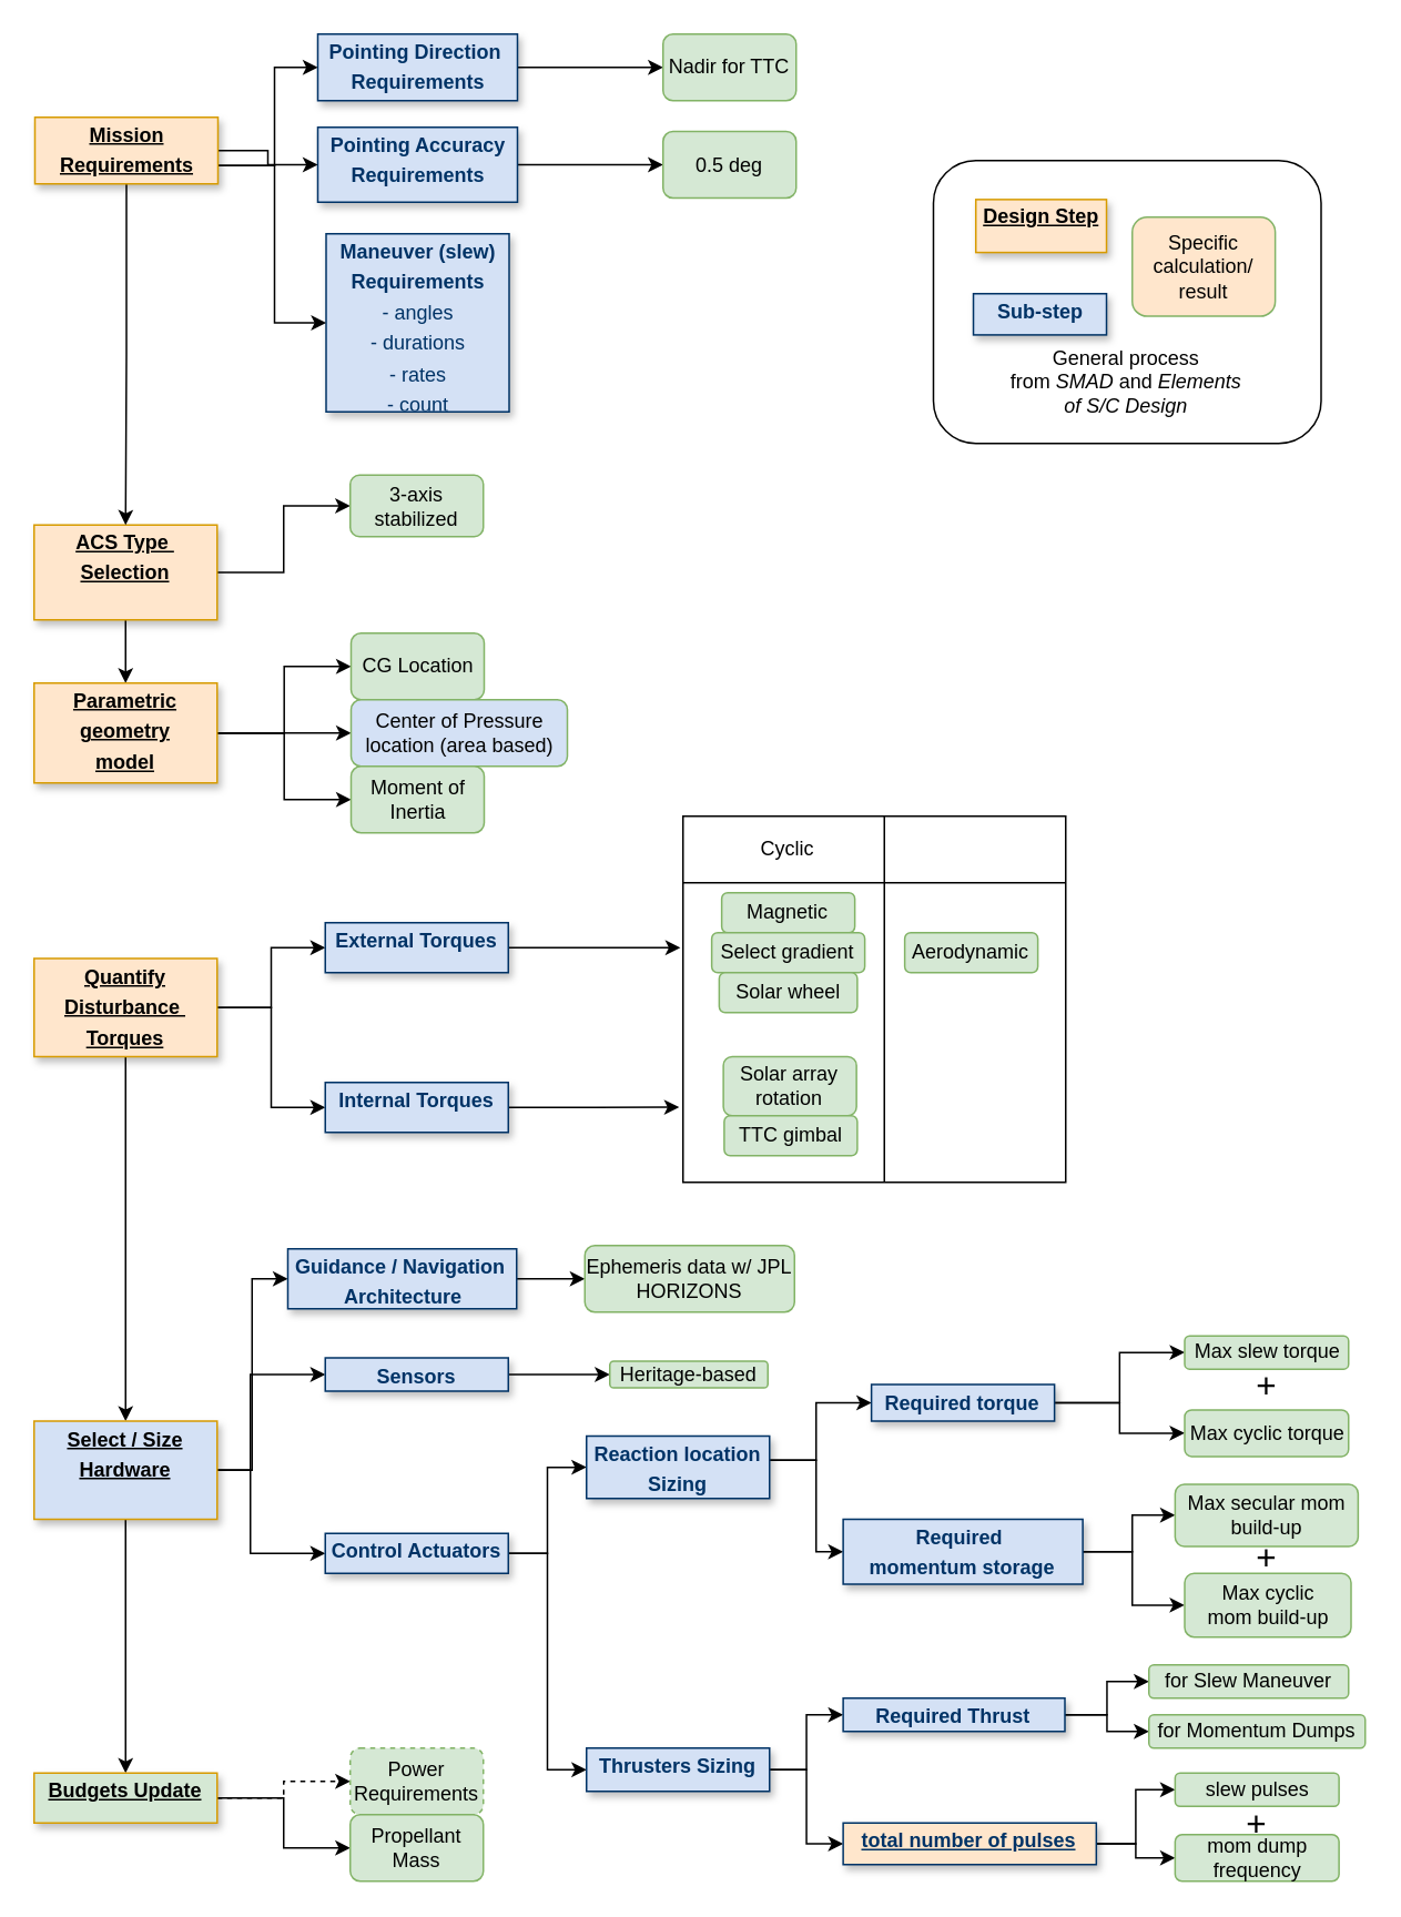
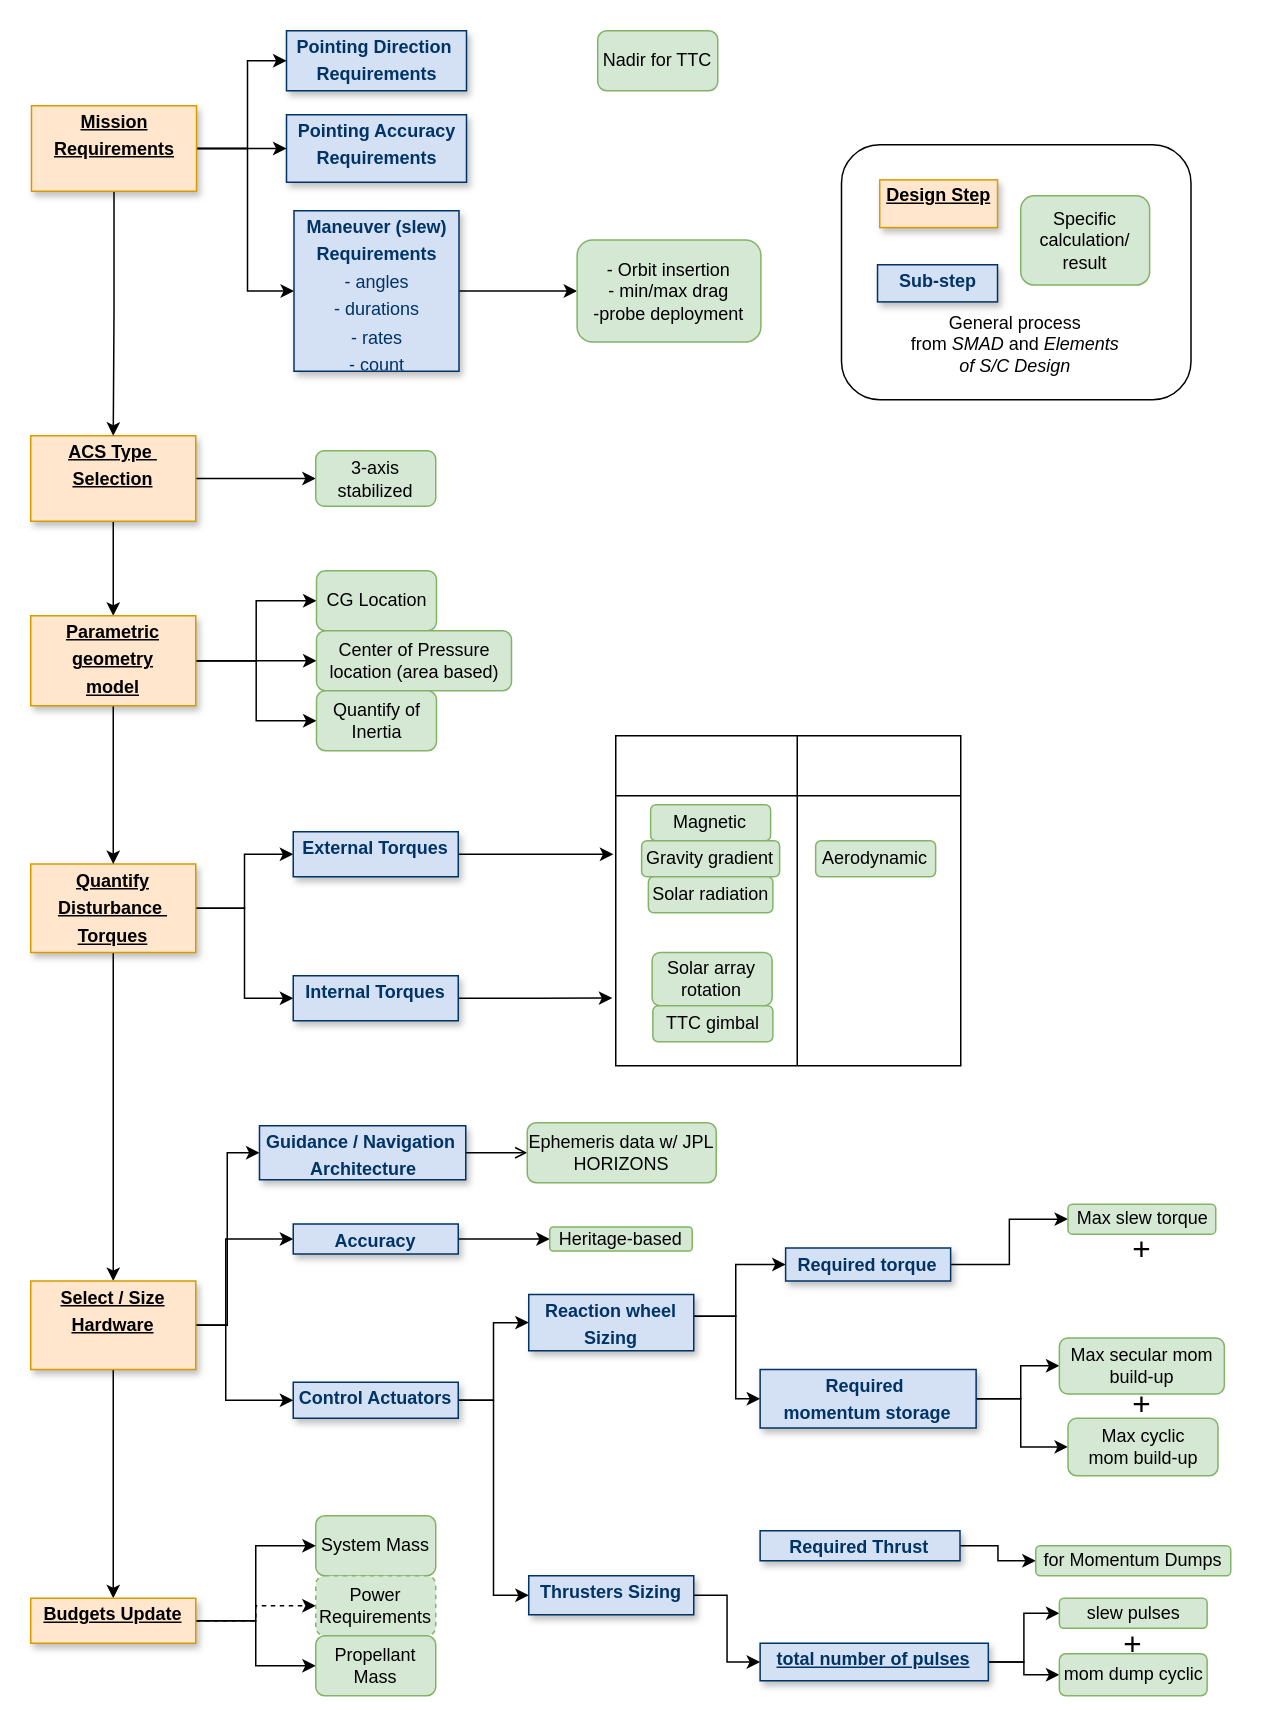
- <mxCell id="5" style="edgeStyle=orthogonalEdgeStyle;rounded=0;orthogonalLoop=1;jettySize=auto;html=1;" parent="1" source="6" target="33" edge="1"><mxGeometry relative="1" as="geometry" /></mxCell>
- <mxCell id="24" value="&lt;p style=&quot;margin: 0px ; margin-top: 4px ; text-align: center ; text-decoration: underline&quot;&gt;&lt;b&gt;Mission&lt;/b&gt;&lt;/p&gt;&lt;p style=&quot;margin: 0px ; margin-top: 4px ; text-align: center ; text-decoration: underline&quot;&gt;&lt;b&gt;Requirements&lt;/b&gt;&lt;/p&gt;" style="verticalAlign=top;align=left;overflow=fill;fontSize=12;fontFamily=Helvetica;html=1;strokeColor=#d79b00;shadow=1;fillColor=#ffe6cc;" parent="1" vertex="1"><mxGeometry x="20.5" y="70" width="110" height="40" as="geometry" /></mxCell>
+ <mxCell id="24" value="&lt;p style=&quot;margin: 0px ; margin-top: 4px ; text-align: center ; text-decoration: underline&quot;&gt;&lt;b&gt;Mission&lt;/b&gt;&lt;/p&gt;&lt;p style=&quot;margin: 0px ; margin-top: 4px ; text-align: center ; text-decoration: underline&quot;&gt;&lt;b&gt;Requirements&lt;/b&gt;&lt;/p&gt;" style="verticalAlign=top;align=left;overflow=fill;fontSize=12;fontFamily=Helvetica;html=1;strokeColor=#d79b00;shadow=1;fillColor=#ffe6cc;" parent="1" vertex="1"><mxGeometry x="20.5" y="70" width="110" height="57" as="geometry" /></mxCell>
- <mxCell id="7" style="edgeStyle=orthogonalEdgeStyle;rounded=0;orthogonalLoop=1;jettySize=auto;html=1;entryX=0;entryY=0.5;entryDx=0;entryDy=0;" parent="1" source="8" target="34" edge="1"><mxGeometry relative="1" as="geometry" /></mxCell>
- <mxCell id="34" value="0.5 deg" style="rounded=1;whiteSpace=wrap;html=1;fillColor=#d5e8d4;strokeColor=#82b366;" parent="1" vertex="1"><mxGeometry x="398" y="78.5" width="80" height="40" as="geometry" /></mxCell>
- <mxCell id="68" value="Specific calculation/ result" style="rounded=1;whiteSpace=wrap;html=1;fillColor=#ffe6cc;strokeColor=#82b366;" parent="64" vertex="1"><mxGeometry x="119.5" y="54" width="85.92" height="59.55" as="geometry" /></mxCell>
+ <mxCell id="68" value="Specific calculation/ result" style="rounded=1;whiteSpace=wrap;html=1;fillColor=#d5e8d4;strokeColor=#82b366;" parent="64" vertex="1"><mxGeometry x="119.5" y="54" width="85.92" height="59.55" as="geometry" /></mxCell>
+ <mxCell id="9" style="edgeStyle=orthogonalEdgeStyle;rounded=0;orthogonalLoop=1;jettySize=auto;html=1;entryX=0;entryY=0.5;entryDx=0;entryDy=0;" parent="1" source="10" target="35" edge="1"><mxGeometry relative="1" as="geometry" /></mxCell>
+ <mxCell id="35" value="- Orbit insertion&lt;br&gt;- min/max drag&lt;br&gt;-probe deployment" style="rounded=1;whiteSpace=wrap;html=1;fillColor=#d5e8d4;strokeColor=#82b366;" parent="1" vertex="1"><mxGeometry x="384.25" y="159.5" width="122.5" height="68" as="geometry" /></mxCell>
- <mxCell id="25" value="3-axis stabilized" style="rounded=1;whiteSpace=wrap;html=1;fillColor=#d5e8d4;strokeColor=#82b366;" parent="1" vertex="1"><mxGeometry x="210" y="285" width="80" height="37" as="geometry" /></mxCell>
+ <mxCell id="25" value="3-axis stabilized" style="rounded=1;whiteSpace=wrap;html=1;fillColor=#d5e8d4;strokeColor=#82b366;" parent="1" vertex="1"><mxGeometry x="210" y="300" width="80" height="37" as="geometry" /></mxCell>
- <mxCell id="4" value="&lt;p style=&quot;margin: 0px ; margin-top: 4px ; text-align: center ; text-decoration: underline&quot;&gt;&lt;b&gt;ACS Type&amp;nbsp;&lt;/b&gt;&lt;/p&gt;&lt;p style=&quot;margin: 0px ; margin-top: 4px ; text-align: center ; text-decoration: underline&quot;&gt;&lt;b&gt;Selection&lt;/b&gt;&lt;/p&gt;&lt;p style=&quot;margin: 0px ; margin-top: 4px ; text-align: center ; text-decoration: underline&quot;&gt;&lt;b&gt;&lt;br&gt;&lt;/b&gt;&lt;/p&gt;" style="verticalAlign=top;align=left;overflow=fill;fontSize=12;fontFamily=Helvetica;html=1;strokeColor=#d79b00;shadow=1;fillColor=#ffe6cc;" parent="1" vertex="1"><mxGeometry x="20" y="315" width="110" height="57" as="geometry" /></mxCell>
+ <mxCell id="4" value="&lt;p style=&quot;margin: 0px ; margin-top: 4px ; text-align: center ; text-decoration: underline&quot;&gt;&lt;b&gt;ACS Type&amp;nbsp;&lt;/b&gt;&lt;/p&gt;&lt;p style=&quot;margin: 0px ; margin-top: 4px ; text-align: center ; text-decoration: underline&quot;&gt;&lt;b&gt;Selection&lt;/b&gt;&lt;/p&gt;&lt;p style=&quot;margin: 0px ; margin-top: 4px ; text-align: center ; text-decoration: underline&quot;&gt;&lt;b&gt;&lt;br&gt;&lt;/b&gt;&lt;/p&gt;" style="verticalAlign=top;align=left;overflow=fill;fontSize=12;fontFamily=Helvetica;html=1;strokeColor=#d79b00;shadow=1;fillColor=#ffe6cc;" parent="1" vertex="1"><mxGeometry x="20" y="290" width="110" height="57" as="geometry" /></mxCell>
- <mxCell id="42" value="Center of Pressure location (area based)" style="rounded=1;whiteSpace=wrap;html=1;fillColor=#d4e1f5;strokeColor=#82b366;" parent="1" vertex="1"><mxGeometry x="210.5" y="420" width="130" height="40" as="geometry" /></mxCell>
+ <mxCell id="42" value="Center of Pressure location (area based)" style="rounded=1;whiteSpace=wrap;html=1;fillColor=#d5e8d4;strokeColor=#82b366;" parent="1" vertex="1"><mxGeometry x="210.5" y="420" width="130" height="40" as="geometry" /></mxCell>
- <mxCell id="43" value="Moment of Inertia" style="rounded=1;whiteSpace=wrap;html=1;fillColor=#d5e8d4;strokeColor=#82b366;" parent="1" vertex="1"><mxGeometry x="210.5" y="460" width="80" height="40" as="geometry" /></mxCell>
+ <mxCell id="43" value="Quantify of Inertia" style="rounded=1;whiteSpace=wrap;html=1;fillColor=#d5e8d4;strokeColor=#82b366;" parent="1" vertex="1"><mxGeometry x="210.5" y="460" width="80" height="40" as="geometry" /></mxCell>
- <mxCell id="49" value="Cyclic" style="text;html=1;strokeColor=none;fillColor=none;align=center;verticalAlign=middle;whiteSpace=wrap;rounded=0;" parent="1" vertex="1"><mxGeometry x="441.25" y="500" width="64" height="20" as="geometry" /></mxCell>
+ <mxCell id="39" style="edgeStyle=orthogonalEdgeStyle;rounded=0;orthogonalLoop=1;jettySize=auto;html=1;entryX=0.5;entryY=0;entryDx=0;entryDy=0;" parent="1" source="40" target="14" edge="1"><mxGeometry relative="1" as="geometry" /></mxCell>
- <mxCell id="51" value="Select gradient" style="rounded=1;whiteSpace=wrap;html=1;fillColor=#d5e8d4;strokeColor=#82b366;" parent="1" vertex="1"><mxGeometry x="427.25" y="560" width="92" height="24" as="geometry" /></mxCell>
+ <mxCell id="51" value="Gravity gradient" style="rounded=1;whiteSpace=wrap;html=1;fillColor=#d5e8d4;strokeColor=#82b366;" parent="1" vertex="1"><mxGeometry x="427.25" y="560" width="92" height="24" as="geometry" /></mxCell>
- <mxCell id="52" value="Solar wheel" style="rounded=1;whiteSpace=wrap;html=1;fillColor=#d5e8d4;strokeColor=#82b366;" parent="1" vertex="1"><mxGeometry x="431.75" y="584" width="83" height="24" as="geometry" /></mxCell>
+ <mxCell id="52" value="Solar radiation" style="rounded=1;whiteSpace=wrap;html=1;fillColor=#d5e8d4;strokeColor=#82b366;" parent="1" vertex="1"><mxGeometry x="431.75" y="584" width="83" height="24" as="geometry" /></mxCell>
- <mxCell id="61" style="edgeStyle=orthogonalEdgeStyle;rounded=0;orthogonalLoop=1;jettySize=auto;html=1;" parent="1" source="62" target="76" edge="1"><mxGeometry relative="1" as="geometry" /></mxCell>
+ <mxCell id="61" style="edgeStyle=orthogonalEdgeStyle;rounded=0;orthogonalLoop=1;jettySize=auto;html=1;endArrow=open;" parent="1" source="62" target="76" edge="1"><mxGeometry relative="1" as="geometry" /></mxCell>
- <mxCell id="57" value="&lt;p style=&quot;margin: 4px 0px 0px; text-align: center;&quot;&gt;&lt;b&gt;Sensors&lt;/b&gt;&lt;/p&gt;" style="verticalAlign=top;align=left;overflow=fill;fontSize=12;fontFamily=Helvetica;html=1;strokeColor=#003366;shadow=1;fillColor=#D4E1F5;fontColor=#003366;fontStyle=0" parent="1" vertex="1"><mxGeometry x="195" y="815.5" width="110" height="20" as="geometry" /></mxCell>
+ <mxCell id="57" value="&lt;p style=&quot;margin: 4px 0px 0px; text-align: center;&quot;&gt;&lt;b&gt;Accuracy&lt;/b&gt;&lt;/p&gt;" style="verticalAlign=top;align=left;overflow=fill;fontSize=12;fontFamily=Helvetica;html=1;strokeColor=#003366;shadow=1;fillColor=#D4E1F5;fontColor=#003366;fontStyle=0" parent="1" vertex="1"><mxGeometry x="195" y="815.5" width="110" height="20" as="geometry" /></mxCell>
- <mxCell id="77" style="edgeStyle=orthogonalEdgeStyle;rounded=0;orthogonalLoop=1;jettySize=auto;html=1;entryX=0;entryY=0.5;entryDx=0;entryDy=0;" parent="1" source="79" target="87" edge="1"><mxGeometry relative="1" as="geometry" /></mxCell>
- <mxCell id="87" value="Max cyclic torque" style="rounded=1;whiteSpace=wrap;html=1;fillColor=#d5e8d4;strokeColor=#82b366;" parent="1" vertex="1"><mxGeometry x="711.5" y="846.75" width="98.5" height="28" as="geometry" /></mxCell>
- <mxCell id="75" value="&lt;p style=&quot;margin: 4px 0px 0px ; text-align: center&quot;&gt;&lt;b&gt;Reaction location&lt;/b&gt;&lt;/p&gt;&lt;p style=&quot;margin: 4px 0px 0px ; text-align: center&quot;&gt;&lt;b&gt;Sizing&lt;/b&gt;&lt;/p&gt;" style="verticalAlign=top;align=left;overflow=fill;fontSize=12;fontFamily=Helvetica;html=1;strokeColor=#003366;shadow=1;fillColor=#D4E1F5;fontColor=#003366;fontStyle=0" parent="1" vertex="1"><mxGeometry x="352" y="862.5" width="110" height="37.5" as="geometry" /></mxCell>
+ <mxCell id="75" value="&lt;p style=&quot;margin: 4px 0px 0px ; text-align: center&quot;&gt;&lt;b&gt;Reaction wheel&lt;/b&gt;&lt;/p&gt;&lt;p style=&quot;margin: 4px 0px 0px ; text-align: center&quot;&gt;&lt;b&gt;Sizing&lt;/b&gt;&lt;/p&gt;" style="verticalAlign=top;align=left;overflow=fill;fontSize=12;fontFamily=Helvetica;html=1;strokeColor=#003366;shadow=1;fillColor=#D4E1F5;fontColor=#003366;fontStyle=0" parent="1" vertex="1"><mxGeometry x="352" y="862.5" width="110" height="37.5" as="geometry" /></mxCell>
- <mxCell id="19" value="&lt;p style=&quot;margin: 4px 0px 0px; text-align: center;&quot;&gt;&lt;b&gt;Select / Size&lt;/b&gt;&lt;/p&gt;&lt;p style=&quot;margin: 4px 0px 0px; text-align: center;&quot;&gt;&lt;b&gt;Hardware&lt;/b&gt;&lt;/p&gt;" style="verticalAlign=top;align=left;overflow=fill;fontSize=12;fontFamily=Helvetica;html=1;strokeColor=#d79b00;shadow=1;fillColor=#d4e1f5;fontStyle=4;" parent="1" vertex="1"><mxGeometry x="20" y="853.5" width="110" height="59" as="geometry" /></mxCell>
+ <mxCell id="19" value="&lt;p style=&quot;margin: 4px 0px 0px; text-align: center;&quot;&gt;&lt;b&gt;Select / Size&lt;/b&gt;&lt;/p&gt;&lt;p style=&quot;margin: 4px 0px 0px; text-align: center;&quot;&gt;&lt;b&gt;Hardware&lt;/b&gt;&lt;/p&gt;" style="verticalAlign=top;align=left;overflow=fill;fontSize=12;fontFamily=Helvetica;html=1;strokeColor=#d79b00;shadow=1;fillColor=#ffe6cc;fontStyle=4" parent="1" vertex="1"><mxGeometry x="20" y="853.5" width="110" height="59" as="geometry" /></mxCell>
- <mxCell id="89" style="edgeStyle=orthogonalEdgeStyle;rounded=0;orthogonalLoop=1;jettySize=auto;html=1;entryX=0;entryY=0.5;entryDx=0;entryDy=0;" edge="1" parent="1" source="91" target="92"><mxGeometry relative="1" as="geometry" /></mxCell>
- <mxCell id="92" value="for Slew Maneuver" style="rounded=1;whiteSpace=wrap;html=1;fillColor=#d5e8d4;strokeColor=#82b366;" vertex="1" parent="1"><mxGeometry x="690" y="1000" width="120" height="20" as="geometry" /></mxCell>
+ <mxCell id="26" value="System Mass" style="rounded=1;whiteSpace=wrap;html=1;fillColor=#d5e8d4;strokeColor=#82b366;" parent="1" vertex="1"><mxGeometry x="210" y="1010" width="80" height="40" as="geometry" /></mxCell>
+ <mxCell id="27" style="edgeStyle=orthogonalEdgeStyle;rounded=0;orthogonalLoop=1;jettySize=auto;html=1;entryX=0;entryY=0.5;entryDx=0;entryDy=0;" parent="1" source="30" target="26" edge="1"><mxGeometry relative="1" as="geometry" /></mxCell>
- <mxCell id="70" style="edgeStyle=orthogonalEdgeStyle;rounded=0;orthogonalLoop=1;jettySize=auto;html=1;entryX=0;entryY=0.5;entryDx=0;entryDy=0;" edge="1" parent="1" source="72" target="91"><mxGeometry relative="1" as="geometry" /></mxCell>
- <mxCell id="30" value="&lt;p style=&quot;margin: 0px ; margin-top: 4px ; text-align: center ; text-decoration: underline&quot;&gt;&lt;b&gt;Budgets Update&lt;/b&gt;&lt;/p&gt;" style="verticalAlign=top;align=left;overflow=fill;fontSize=12;fontFamily=Helvetica;html=1;strokeColor=#d79b00;shadow=1;fillColor=#d5e8d4;" parent="1" vertex="1"><mxGeometry x="20" y="1065" width="110" height="30" as="geometry" /></mxCell>
+ <mxCell id="30" value="&lt;p style=&quot;margin: 0px ; margin-top: 4px ; text-align: center ; text-decoration: underline&quot;&gt;&lt;b&gt;Budgets Update&lt;/b&gt;&lt;/p&gt;" style="verticalAlign=top;align=left;overflow=fill;fontSize=12;fontFamily=Helvetica;html=1;strokeColor=#d79b00;shadow=1;fillColor=#ffe6cc;" parent="1" vertex="1"><mxGeometry x="20" y="1065" width="110" height="30" as="geometry" /></mxCell>
- <mxCell id="96" value="&lt;p style=&quot;margin: 0px ; margin-top: 4px ; text-align: center ; text-decoration: underline&quot;&gt;&lt;b&gt;total number of pulses&lt;/b&gt;&lt;/p&gt;" style="verticalAlign=top;align=left;overflow=fill;fontSize=12;fontFamily=Helvetica;html=1;strokeColor=#003366;shadow=1;fillColor=#ffe6cc;fontColor=#003366;" vertex="1" parent="1"><mxGeometry x="506.25" y="1095" width="152.13" height="25" as="geometry" /></mxCell>
+ <mxCell id="96" value="&lt;p style=&quot;margin: 0px ; margin-top: 4px ; text-align: center ; text-decoration: underline&quot;&gt;&lt;b&gt;total number of pulses&lt;/b&gt;&lt;/p&gt;" style="verticalAlign=top;align=left;overflow=fill;fontSize=12;fontFamily=Helvetica;html=1;strokeColor=#003366;shadow=1;fillColor=#D4E1F5;fontColor=#003366" vertex="1" parent="1"><mxGeometry x="506.25" y="1095" width="152.13" height="25" as="geometry" /></mxCell>
- <mxCell id="98" value="mom dump frequency" style="rounded=1;whiteSpace=wrap;html=1;fillColor=#d5e8d4;strokeColor=#82b366;" vertex="1" parent="1"><mxGeometry x="705.75" y="1102" width="98.5" height="28" as="geometry" /></mxCell>
+ <mxCell id="98" value="mom dump cyclic" style="rounded=1;whiteSpace=wrap;html=1;fillColor=#d5e8d4;strokeColor=#82b366;" vertex="1" parent="1"><mxGeometry x="705.75" y="1102" width="98.5" height="28" as="geometry" /></mxCell>
